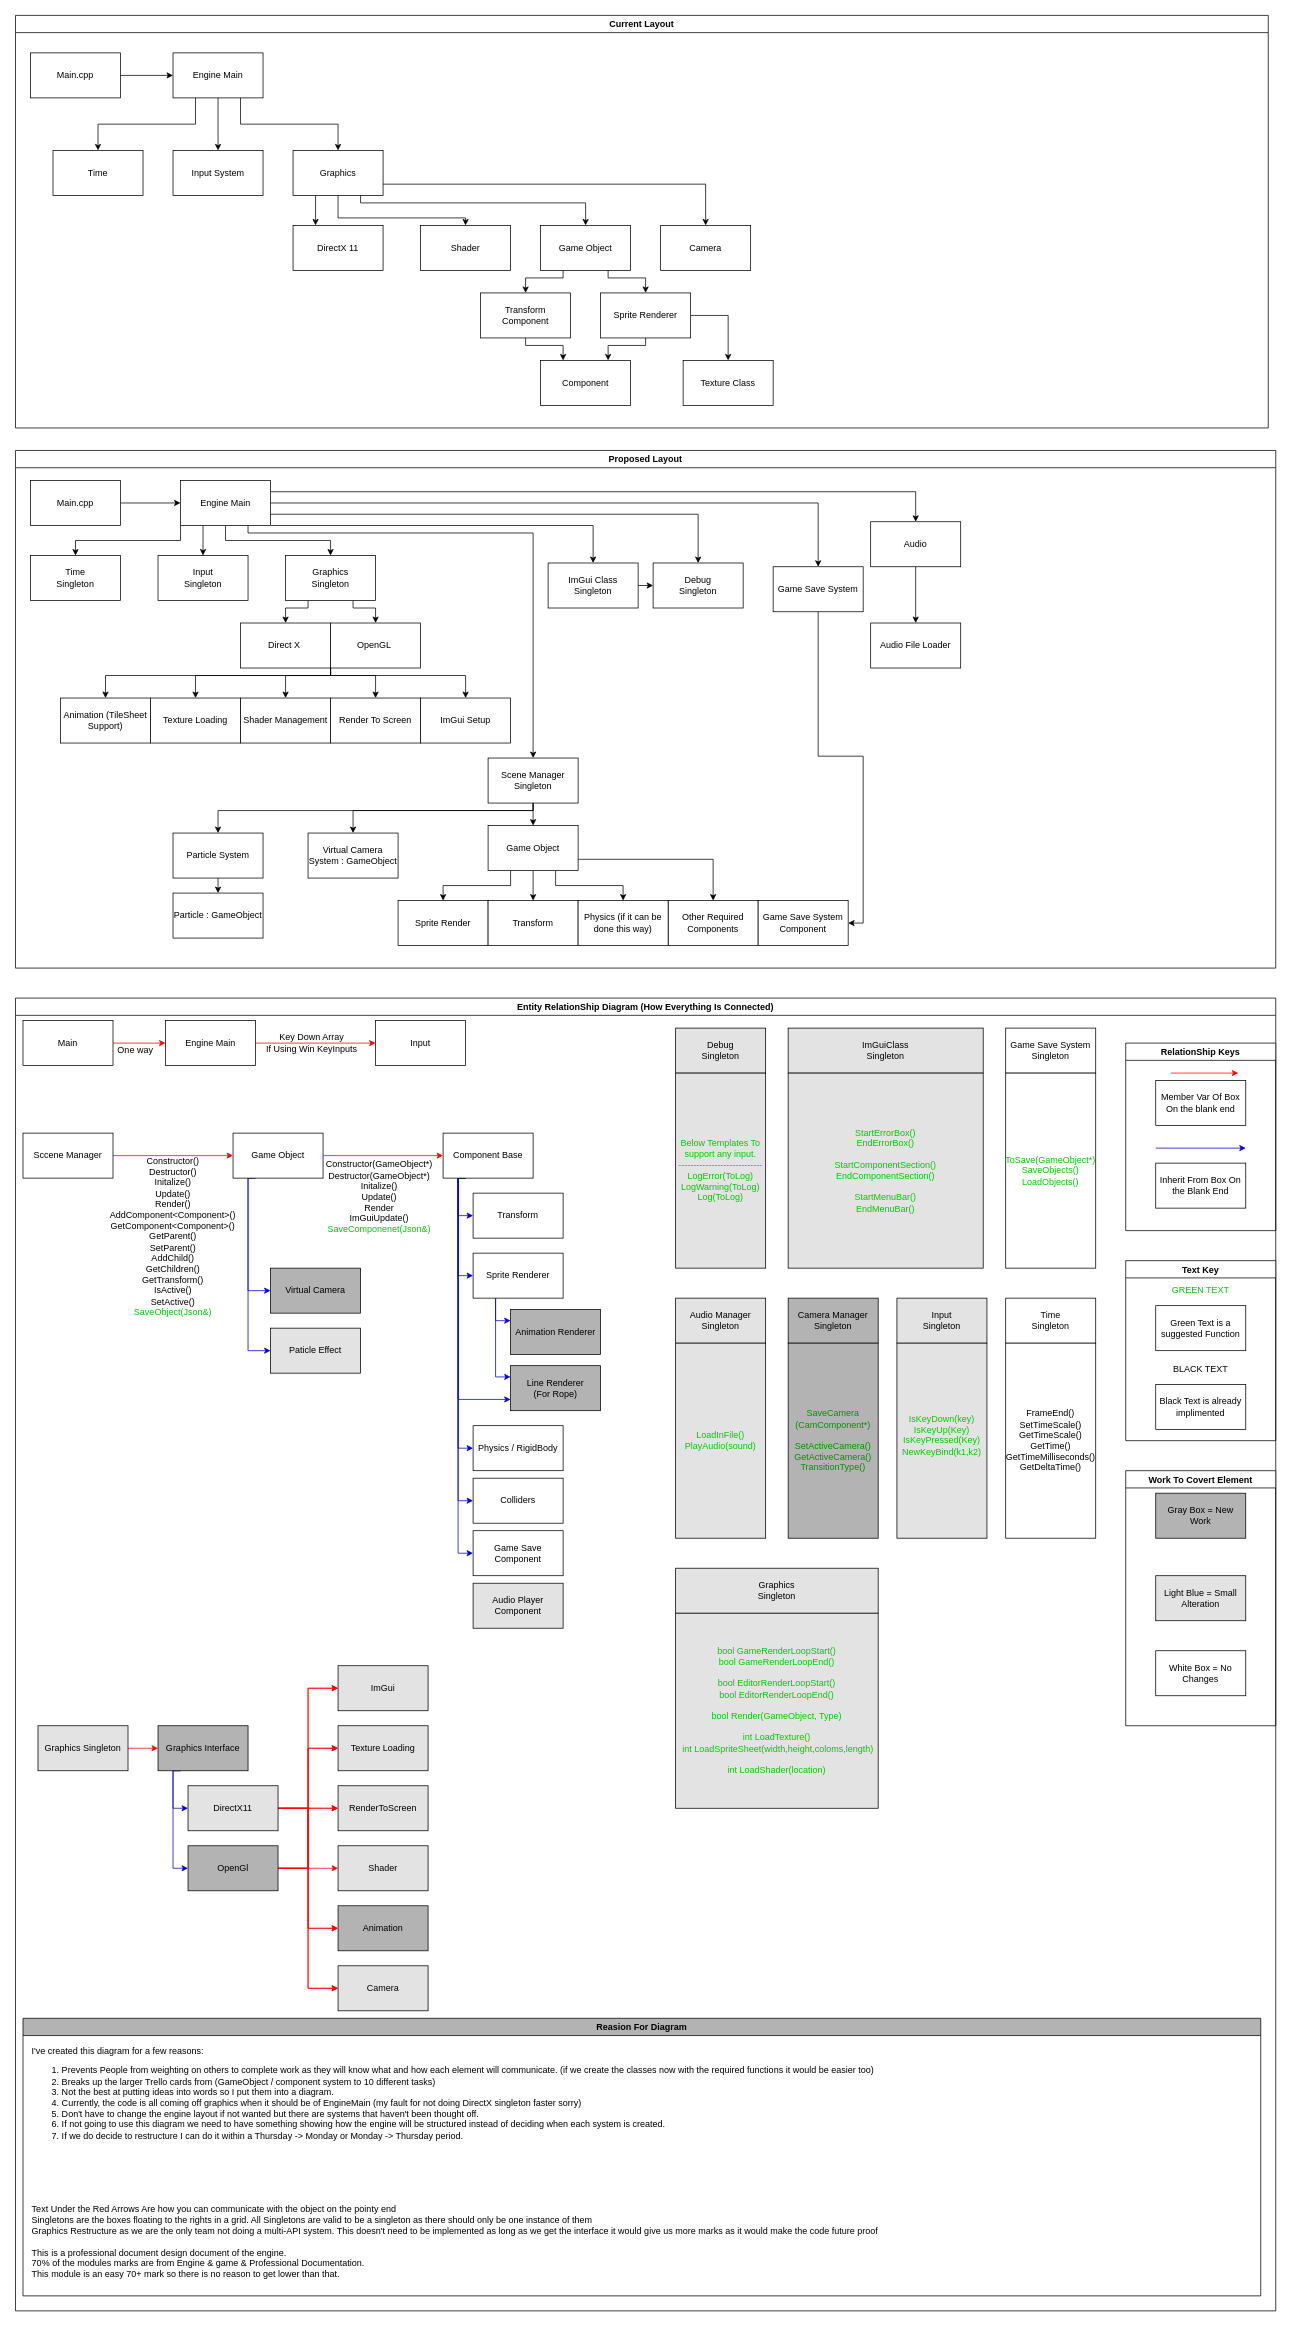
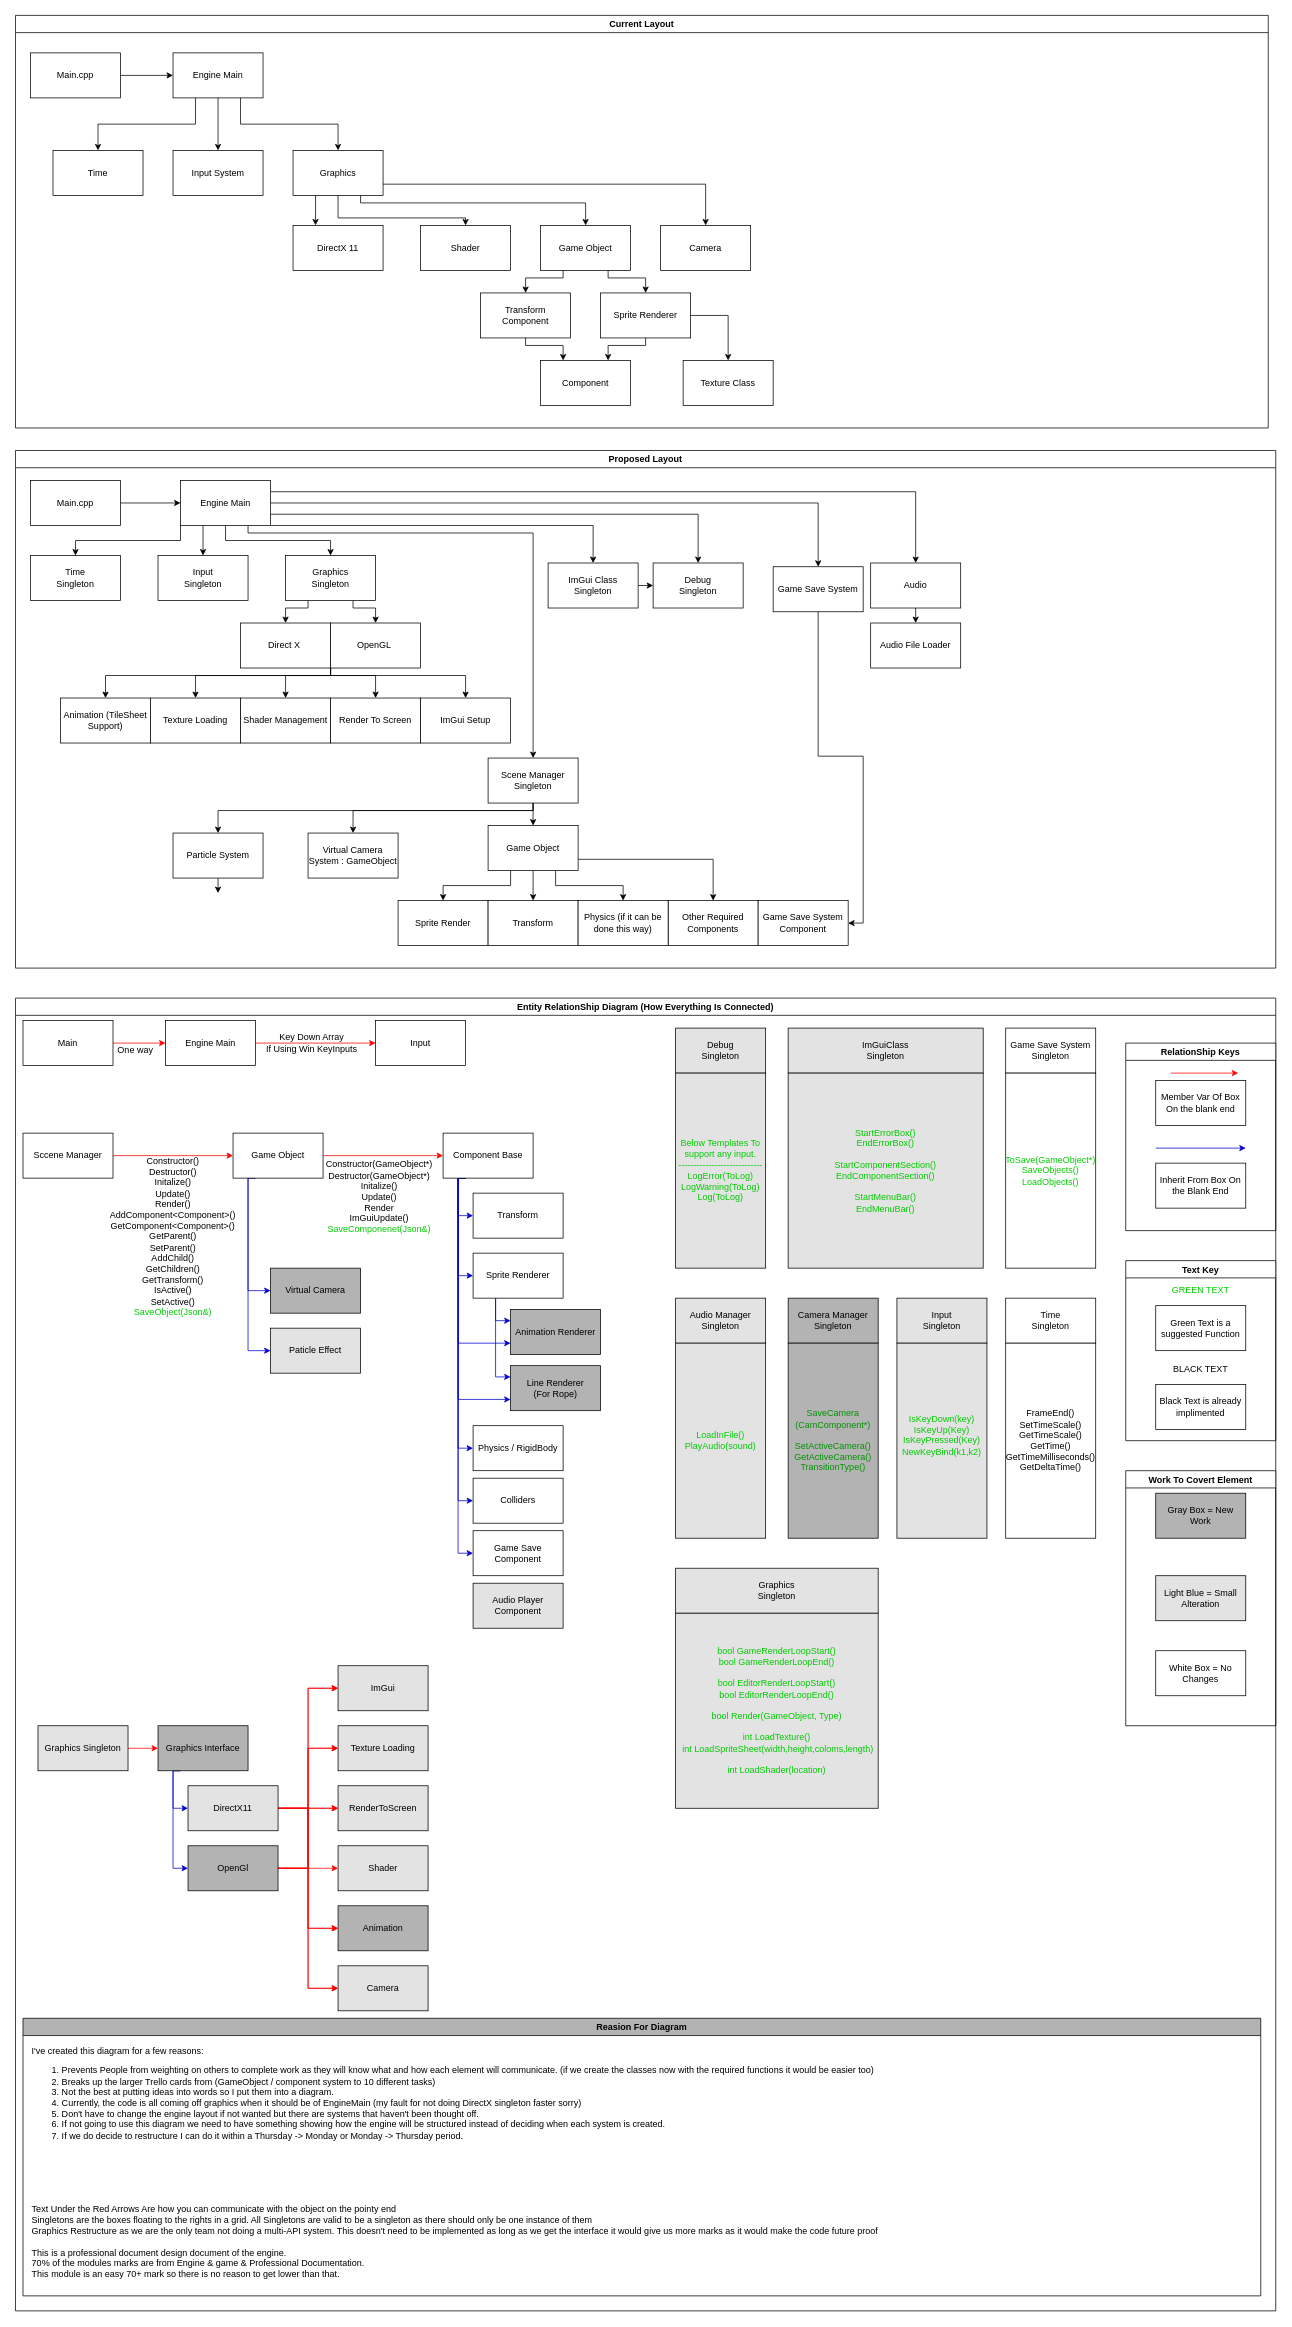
- <mxCell id="77" value="Audio" style="rounded=0;whiteSpace=wrap;html=1;" parent="29" vertex="1"><mxGeometry x="1140" y="95" width="120" height="60" as="geometry" /></mxCell>
+ <mxCell id="77" value="Audio" style="rounded=0;whiteSpace=wrap;html=1;" parent="29" vertex="1"><mxGeometry x="1140" y="150" width="120" height="60" as="geometry" /></mxCell>
- <mxCell id="83" value="Particle : GameObject" style="rounded=0;whiteSpace=wrap;html=1;" parent="29" vertex="1"><mxGeometry x="210" y="590" width="120" height="60" as="geometry" /></mxCell>
+ <mxCell id="103" style="edgeStyle=orthogonalEdgeStyle;rounded=0;orthogonalLoop=1;jettySize=auto;html=1;exitX=0.25;exitY=1;exitDx=0;exitDy=0;entryX=0;entryY=0.75;entryDx=0;entryDy=0;strokeColor=#0000CC;" parent="84" source="106" target="122" edge="1"><mxGeometry relative="1" as="geometry"><Array as="points"><mxPoint x="590" y="240" /><mxPoint x="590" y="460" /></Array></mxGeometry></mxCell>
